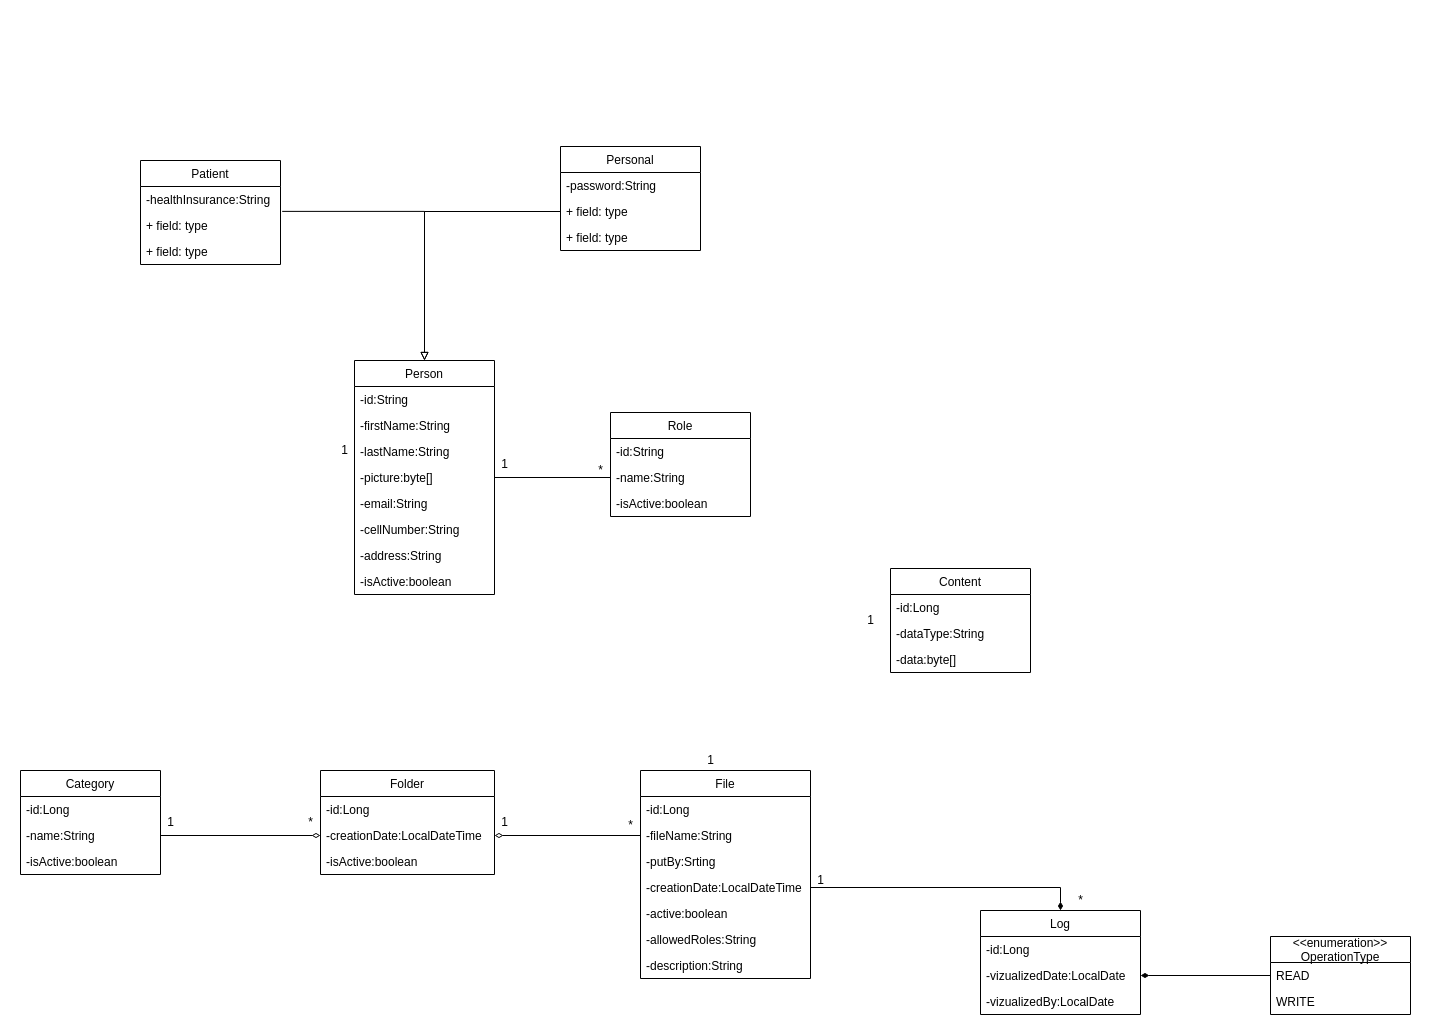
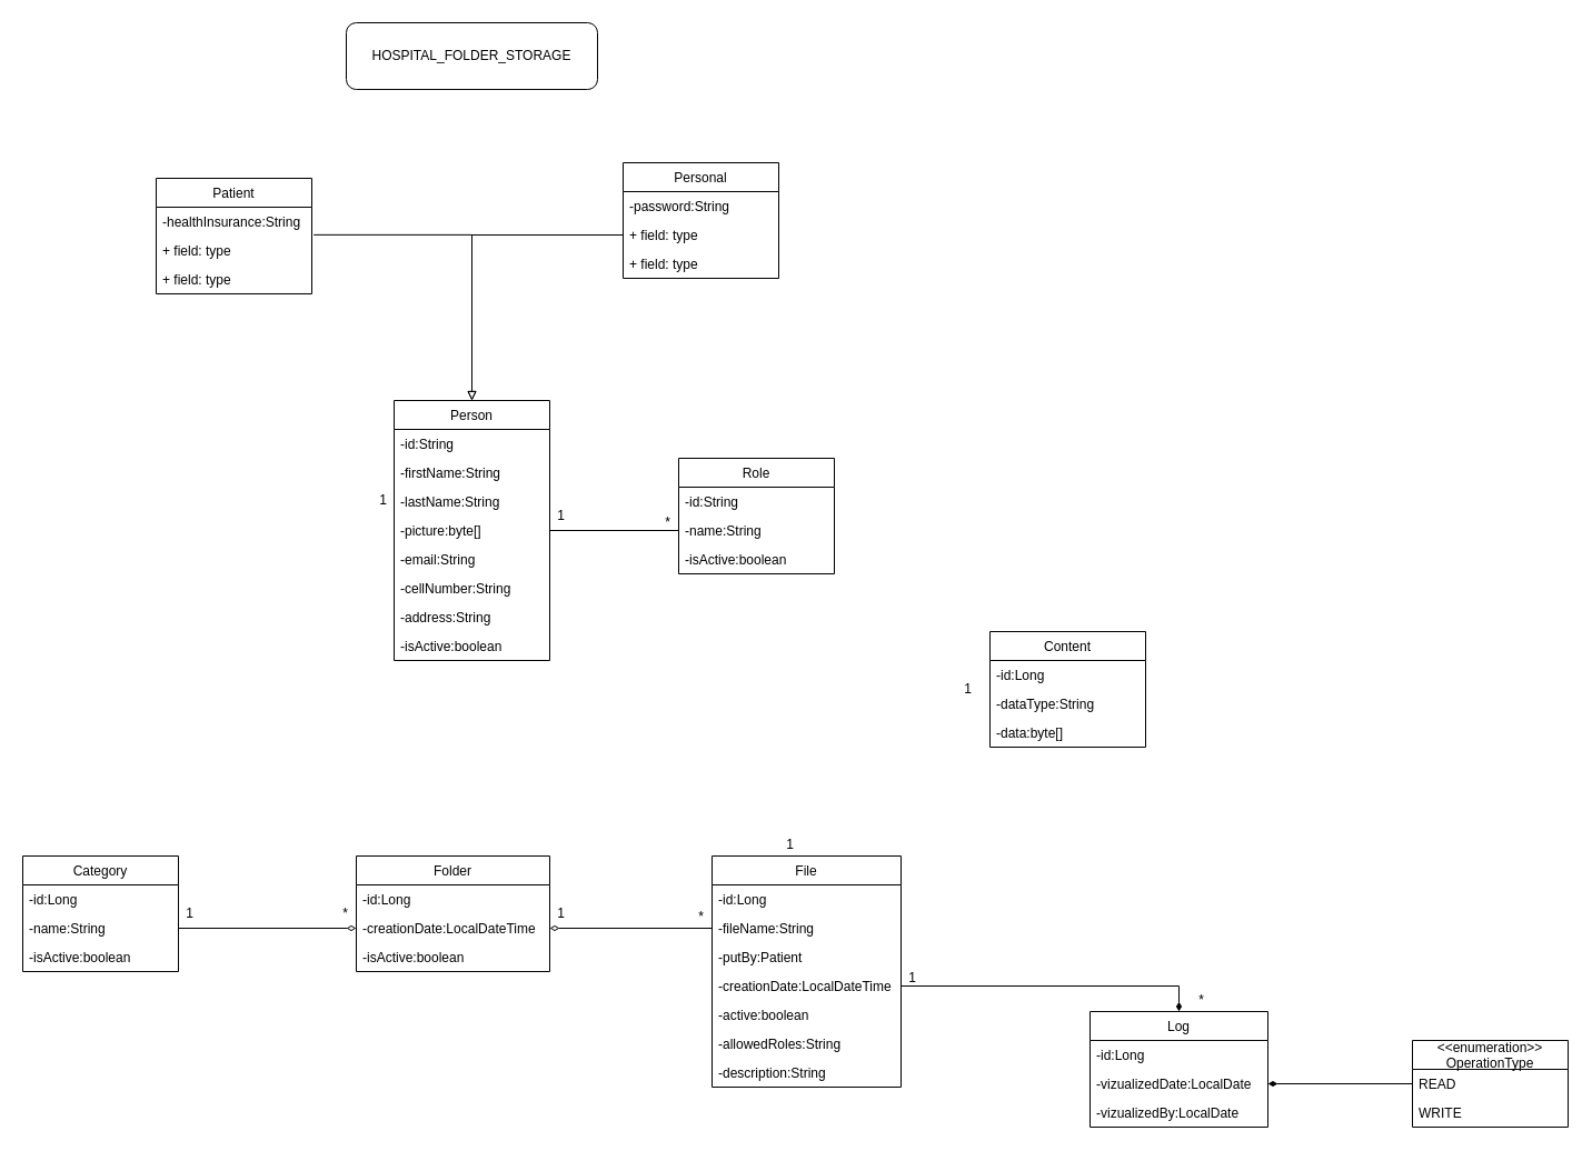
+ <mxCell id="33" value="HOSPITAL_FOLDER_STORAGE" style="rounded=1;whiteSpace=wrap;html=1;" parent="1" vertex="1"><mxGeometry x="311" y="20" width="226" height="60" as="geometry" /></mxCell>
- <mxCell id="37" value="-putBy:Srting" style="text;strokeColor=none;fillColor=none;align=left;verticalAlign=top;spacingLeft=4;spacingRight=4;overflow=hidden;rotatable=0;points=[[0,0.5],[1,0.5]];portConstraint=eastwest;" parent="34" vertex="1"><mxGeometry y="78" width="170" height="26" as="geometry" /></mxCell>
+ <mxCell id="37" value="-putBy:Patient" style="text;strokeColor=none;fillColor=none;align=left;verticalAlign=top;spacingLeft=4;spacingRight=4;overflow=hidden;rotatable=0;points=[[0,0.5],[1,0.5]];portConstraint=eastwest;" parent="34" vertex="1"><mxGeometry y="78" width="170" height="26" as="geometry" /></mxCell>
